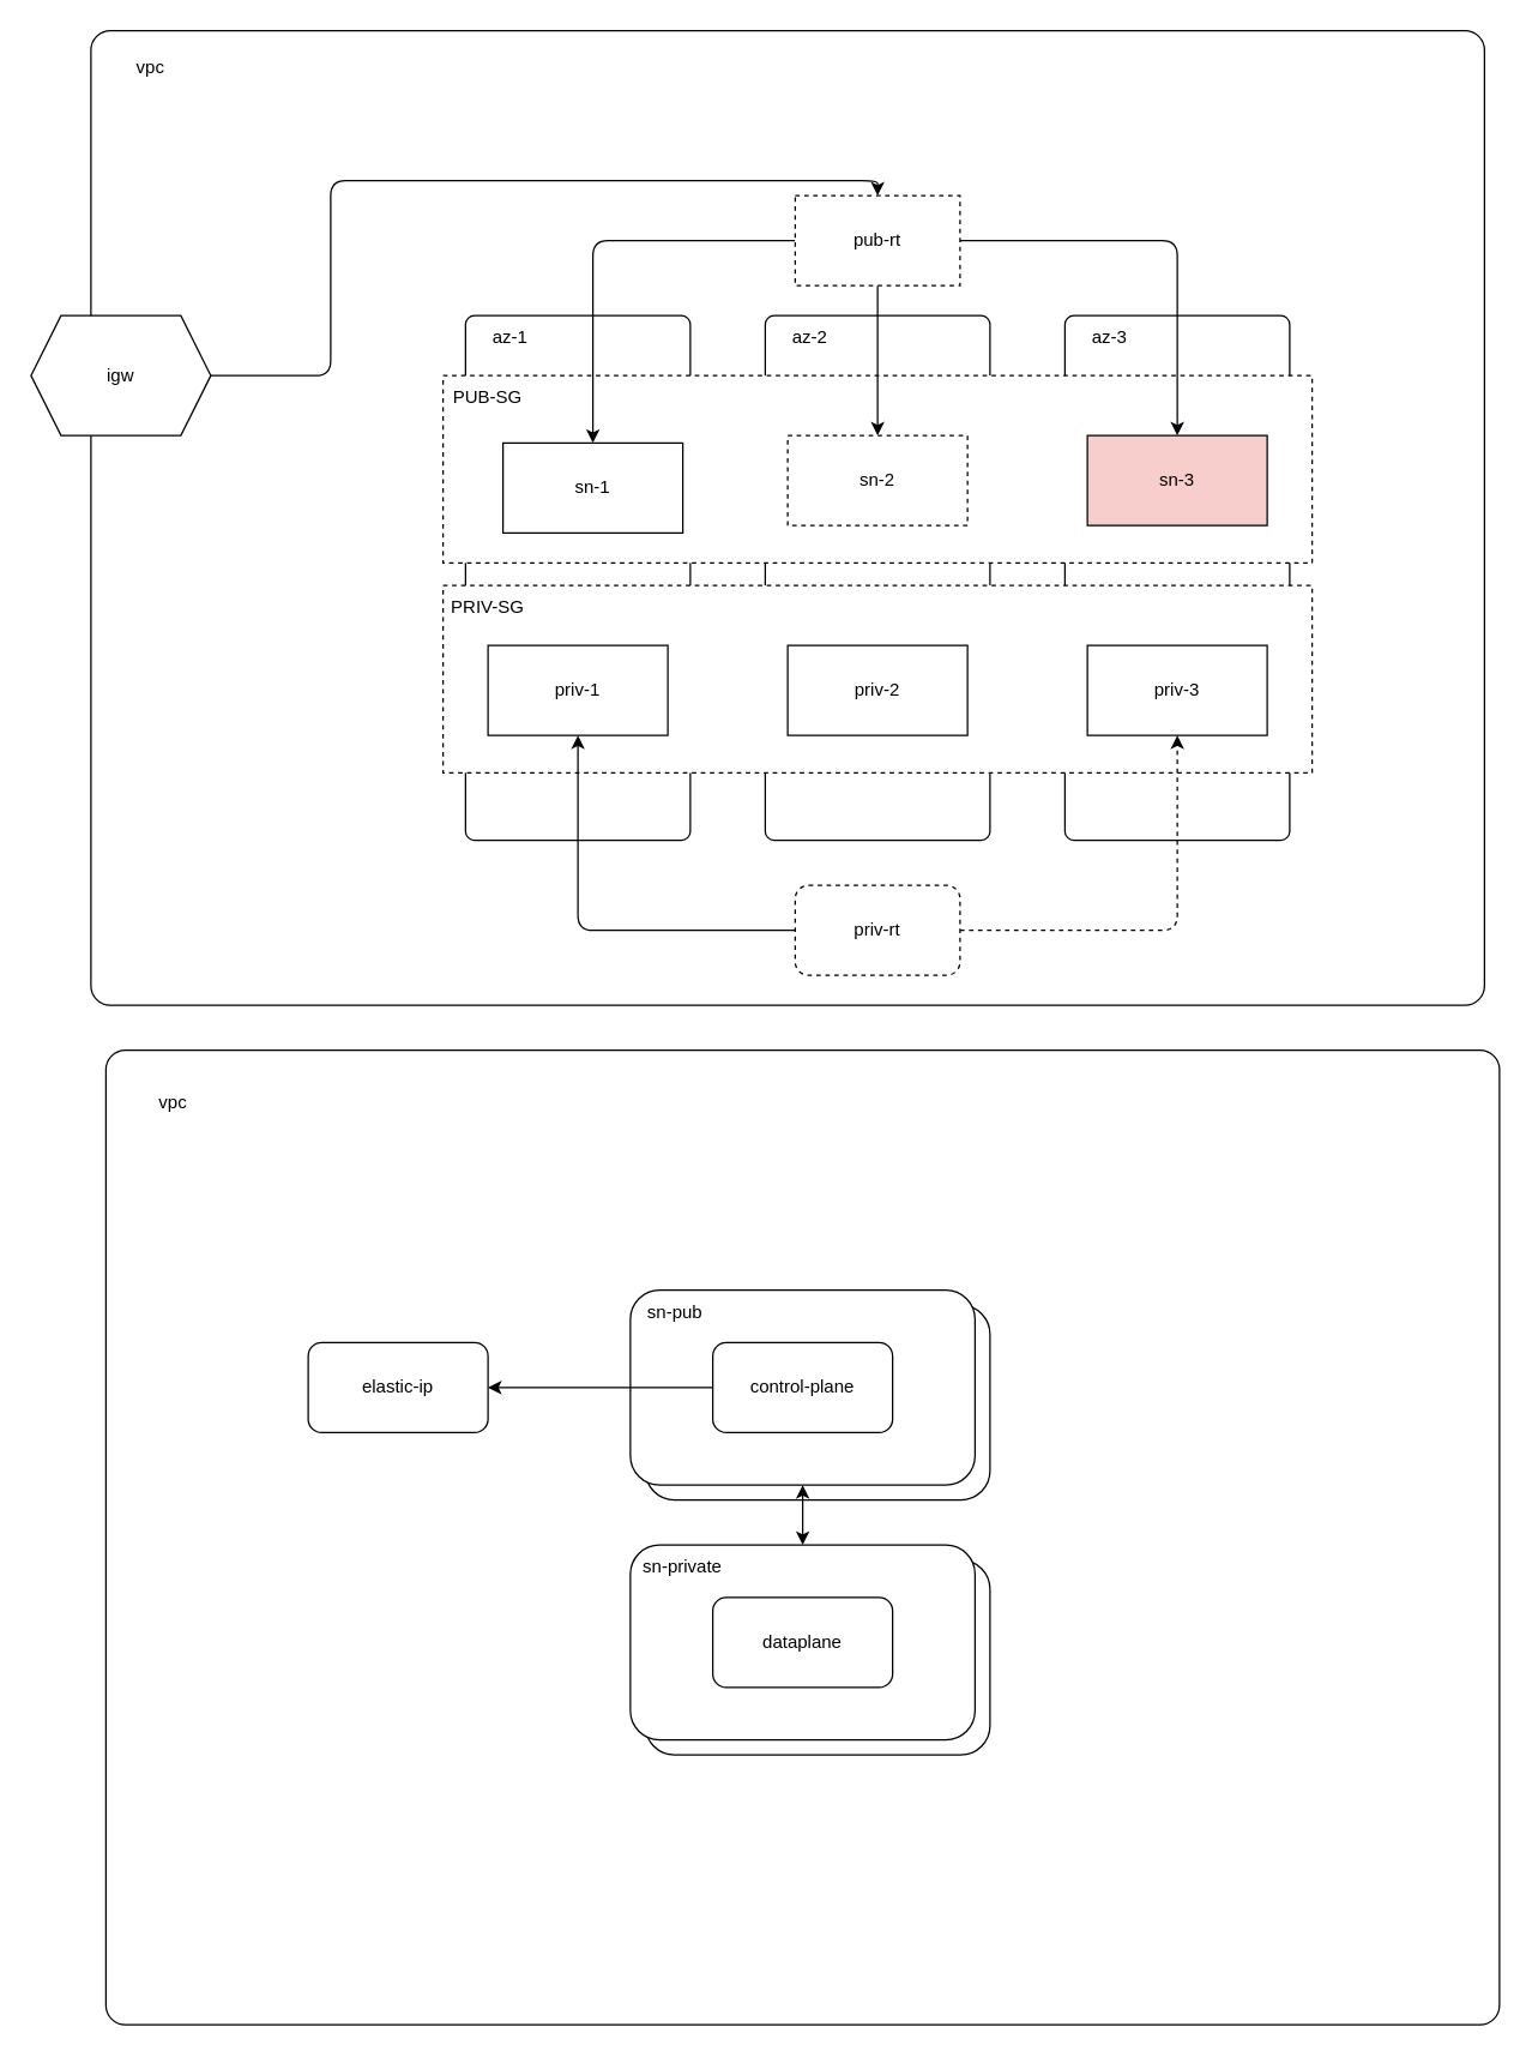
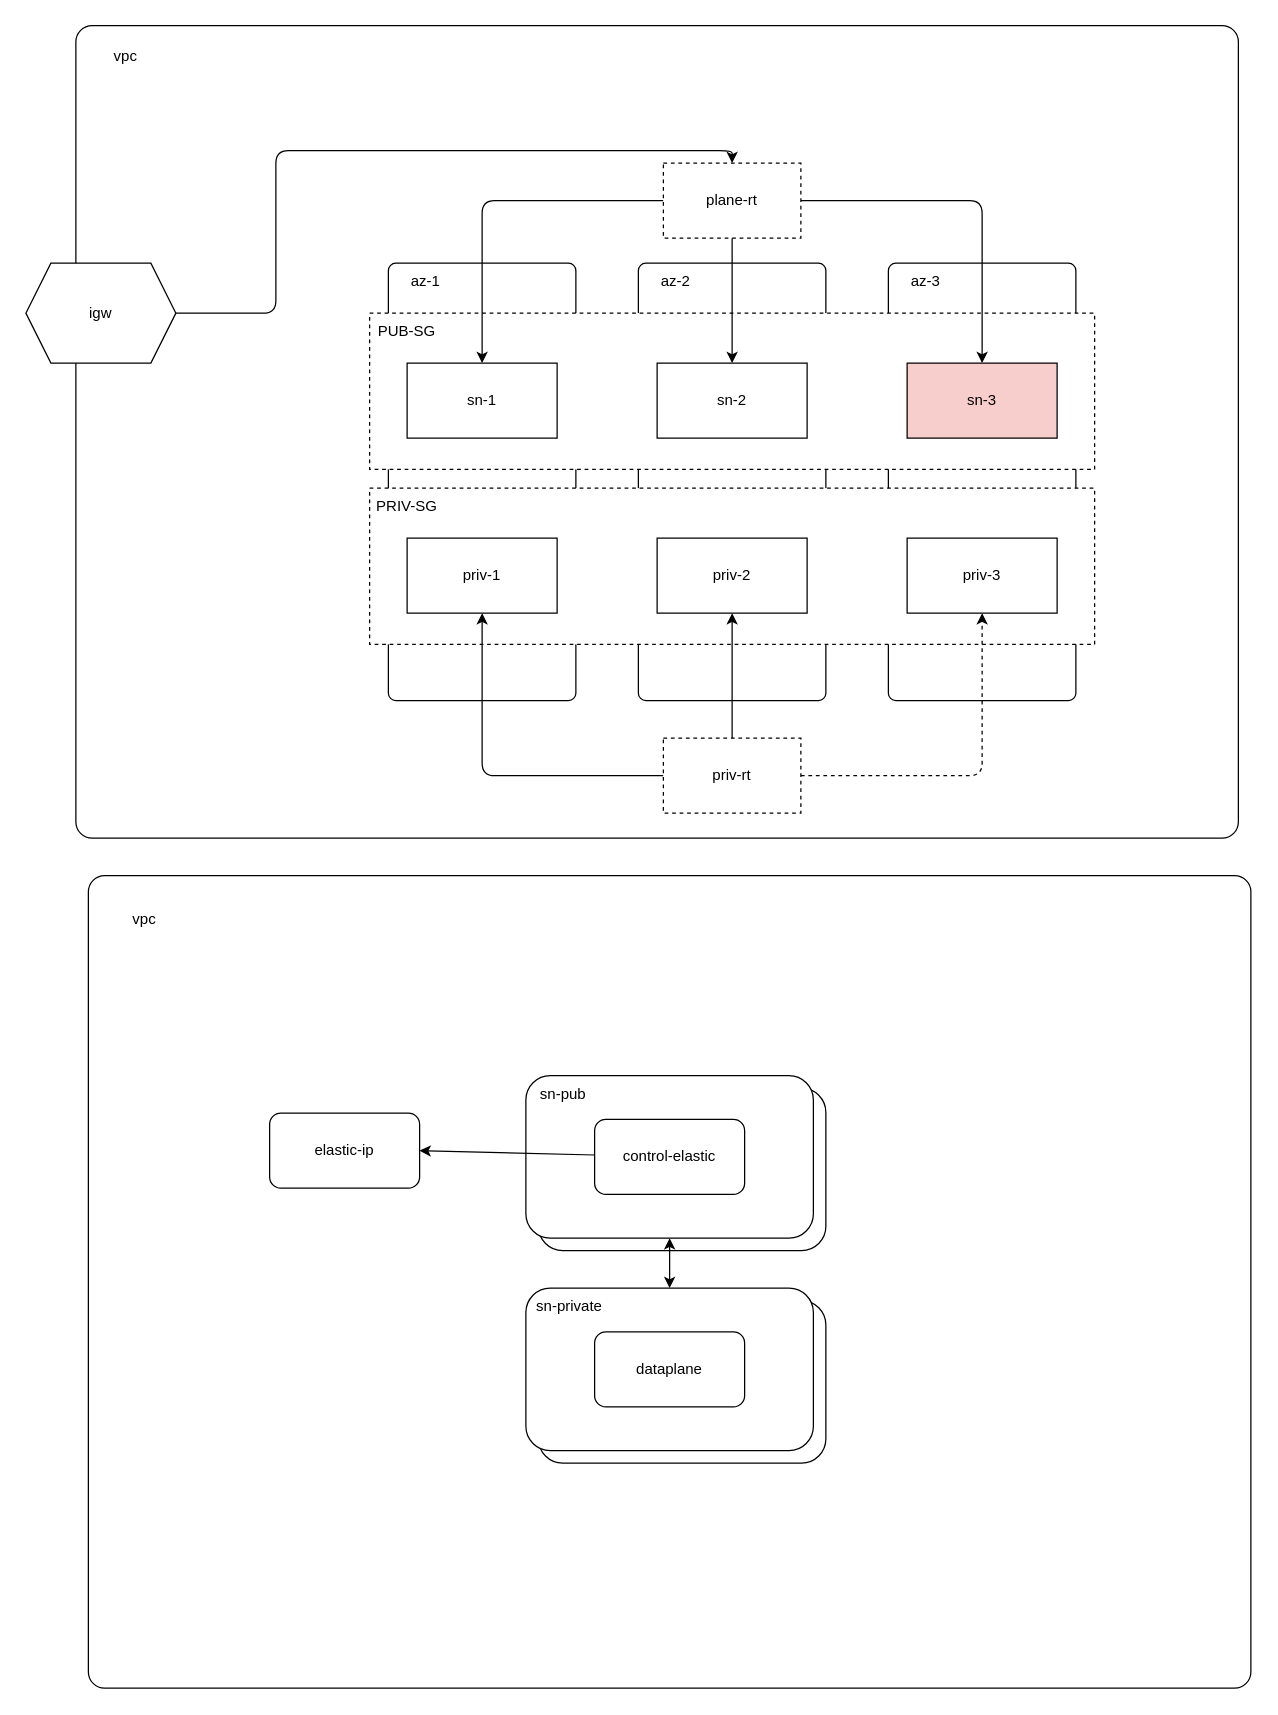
- <mxCell id="29" value="pub-rt" style="rounded=0;whiteSpace=wrap;html=1;dashed=1;" parent="1" vertex="1"><mxGeometry x="530" y="130" width="110" height="60" as="geometry" /></mxCell>
+ <mxCell id="29" value="plane-rt" style="rounded=0;whiteSpace=wrap;html=1;dashed=1;" parent="1" vertex="1"><mxGeometry x="530" y="130" width="110" height="60" as="geometry" /></mxCell>
- <mxCell id="14" value="sn-2" style="rounded=0;whiteSpace=wrap;html=1;dashed=1;" parent="1" vertex="1"><mxGeometry x="525" y="290" width="120" height="60" as="geometry" /></mxCell>
+ <mxCell id="14" value="sn-2" style="rounded=0;whiteSpace=wrap;html=1;" parent="1" vertex="1"><mxGeometry x="525" y="290" width="120" height="60" as="geometry" /></mxCell>
- <mxCell id="15" value="sn-1" style="rounded=0;whiteSpace=wrap;html=1;" parent="1" vertex="1"><mxGeometry x="335" y="295" width="120" height="60" as="geometry" /></mxCell>
+ <mxCell id="15" value="sn-1" style="rounded=0;whiteSpace=wrap;html=1;" parent="1" vertex="1"><mxGeometry x="325" y="290" width="120" height="60" as="geometry" /></mxCell>
+ <mxCell id="24" style="edgeStyle=orthogonalEdgeStyle;html=1;entryX=0.5;entryY=1;entryDx=0;entryDy=0;" parent="1" source="25" target="20" edge="1"><mxGeometry relative="1" as="geometry" /></mxCell>
- <mxCell id="25" value="priv-rt" style="whiteSpace=wrap;html=1;dashed=1;rounded=1;" parent="1" vertex="1"><mxGeometry x="530" y="590" width="110" height="60" as="geometry" /></mxCell>
+ <mxCell id="25" value="priv-rt" style="rounded=0;whiteSpace=wrap;html=1;dashed=1;" parent="1" vertex="1"><mxGeometry x="530" y="590" width="110" height="60" as="geometry" /></mxCell>
- <mxCell id="36" value="elastic-ip" style="rounded=1;whiteSpace=wrap;html=1;" parent="1" vertex="1"><mxGeometry x="205" y="895" width="120" height="60" as="geometry" /></mxCell>
+ <mxCell id="36" value="elastic-ip" style="rounded=1;whiteSpace=wrap;html=1;" parent="1" vertex="1"><mxGeometry x="215" y="890" width="120" height="60" as="geometry" /></mxCell>
- <mxCell id="39" value="control-plane" style="rounded=1;whiteSpace=wrap;html=1;" parent="1" vertex="1"><mxGeometry x="475" y="895" width="120" height="60" as="geometry" /></mxCell>
+ <mxCell id="39" value="control-elastic" style="rounded=1;whiteSpace=wrap;html=1;" parent="1" vertex="1"><mxGeometry x="475" y="895" width="120" height="60" as="geometry" /></mxCell>
